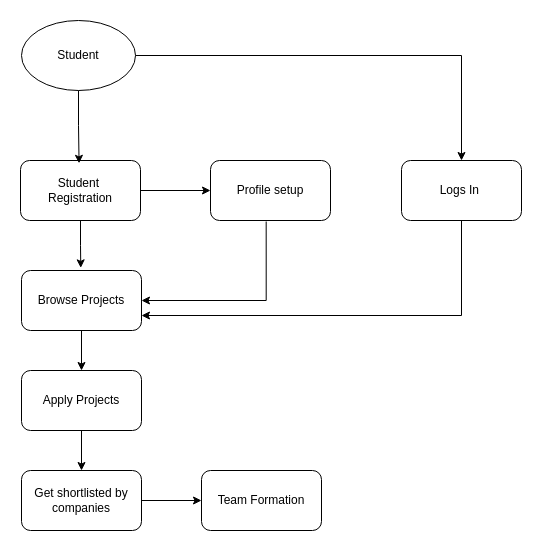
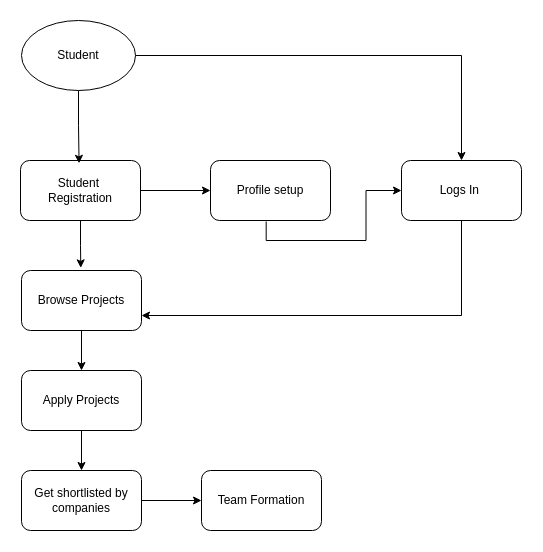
- <mxCell id="7" style="edgeStyle=orthogonalEdgeStyle;rounded=0;orthogonalLoop=1;jettySize=auto;html=1;entryX=1;entryY=0.5;entryDx=0;entryDy=0;exitX=0.464;exitY=1.017;exitDx=0;exitDy=0;exitPerimeter=0;" parent="1" source="8" target="11" edge="1"><mxGeometry relative="1" as="geometry" /></mxCell>
+ <mxCell id="7" style="edgeStyle=orthogonalEdgeStyle;rounded=0;orthogonalLoop=1;jettySize=auto;html=1;exitX=0.464;exitY=1.017;exitDx=0;exitDy=0;exitPerimeter=0;" parent="1" source="8" target="19" edge="1"><mxGeometry relative="1" as="geometry" /></mxCell>
